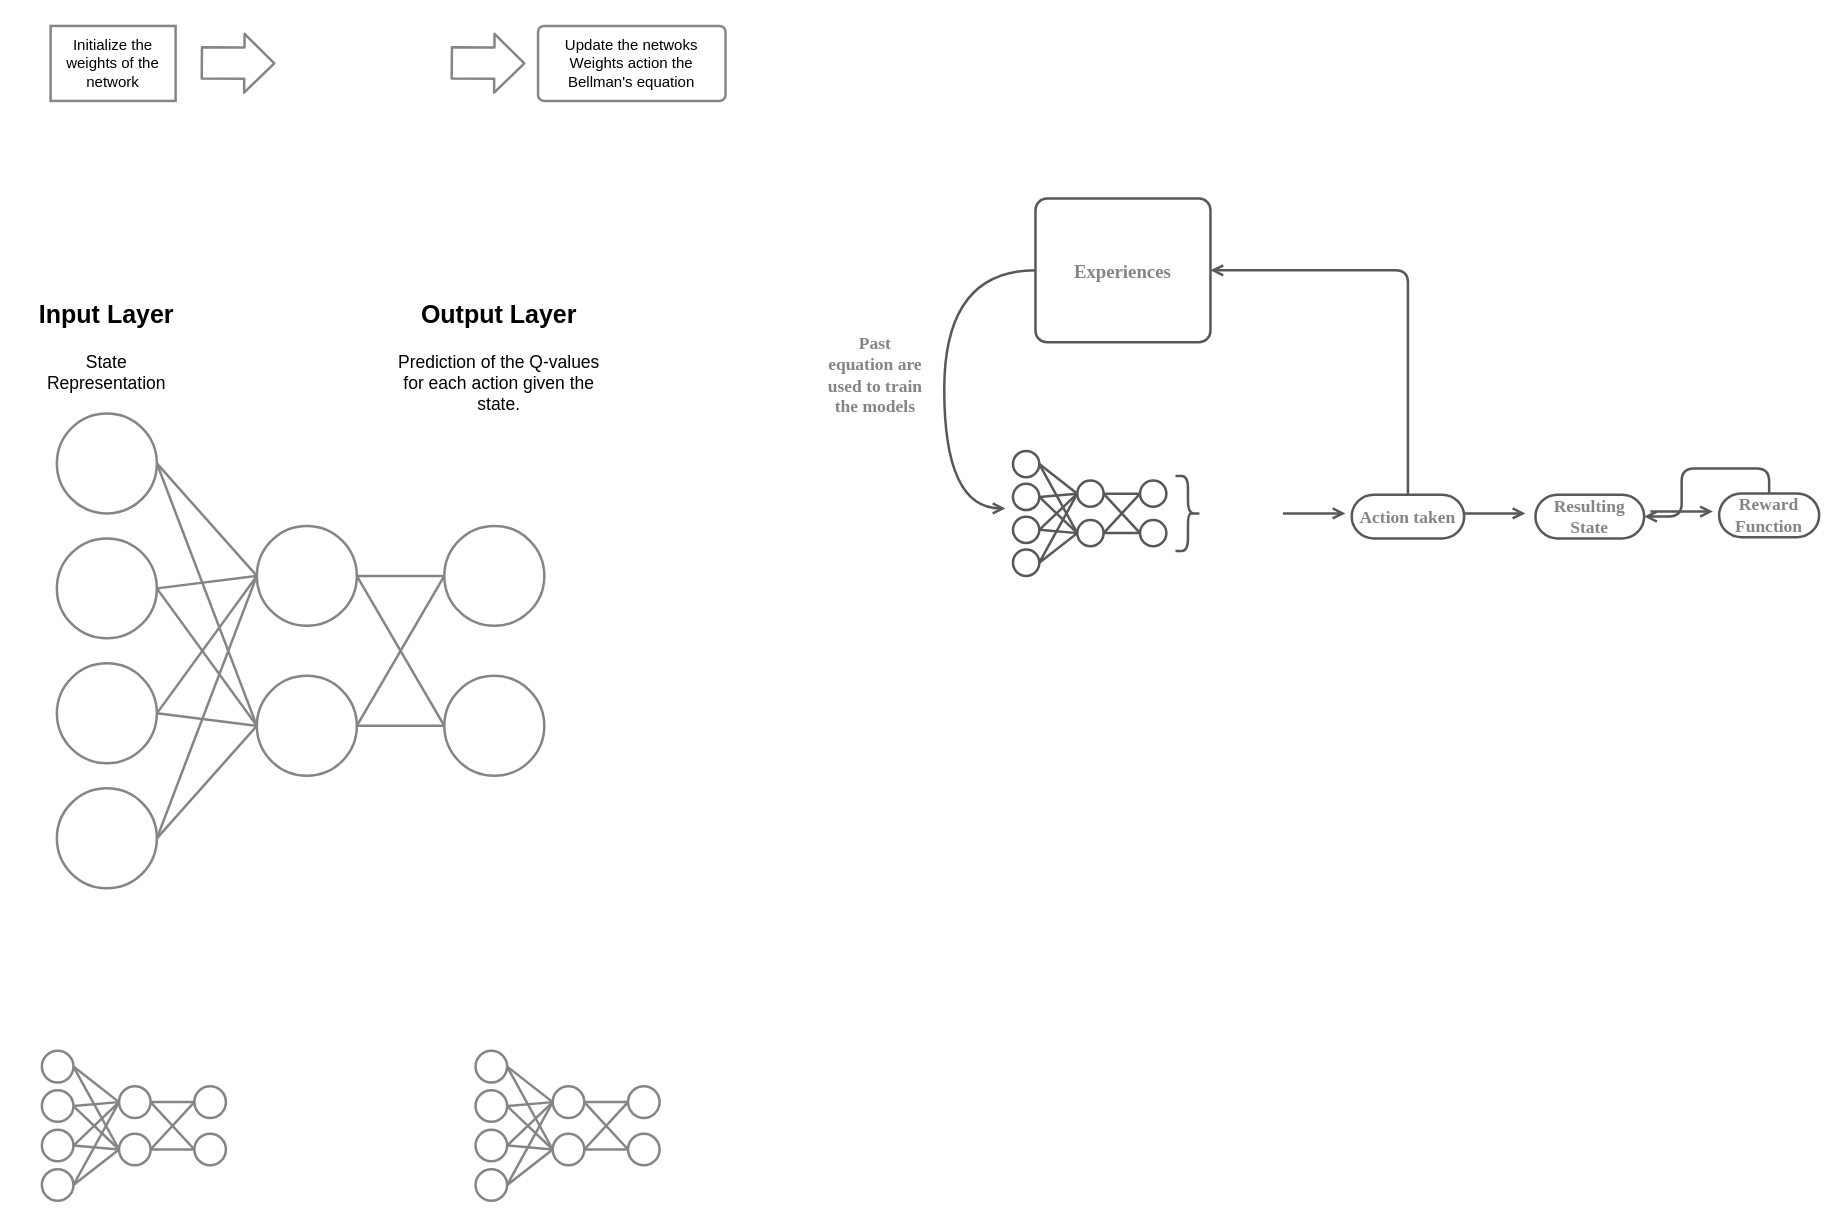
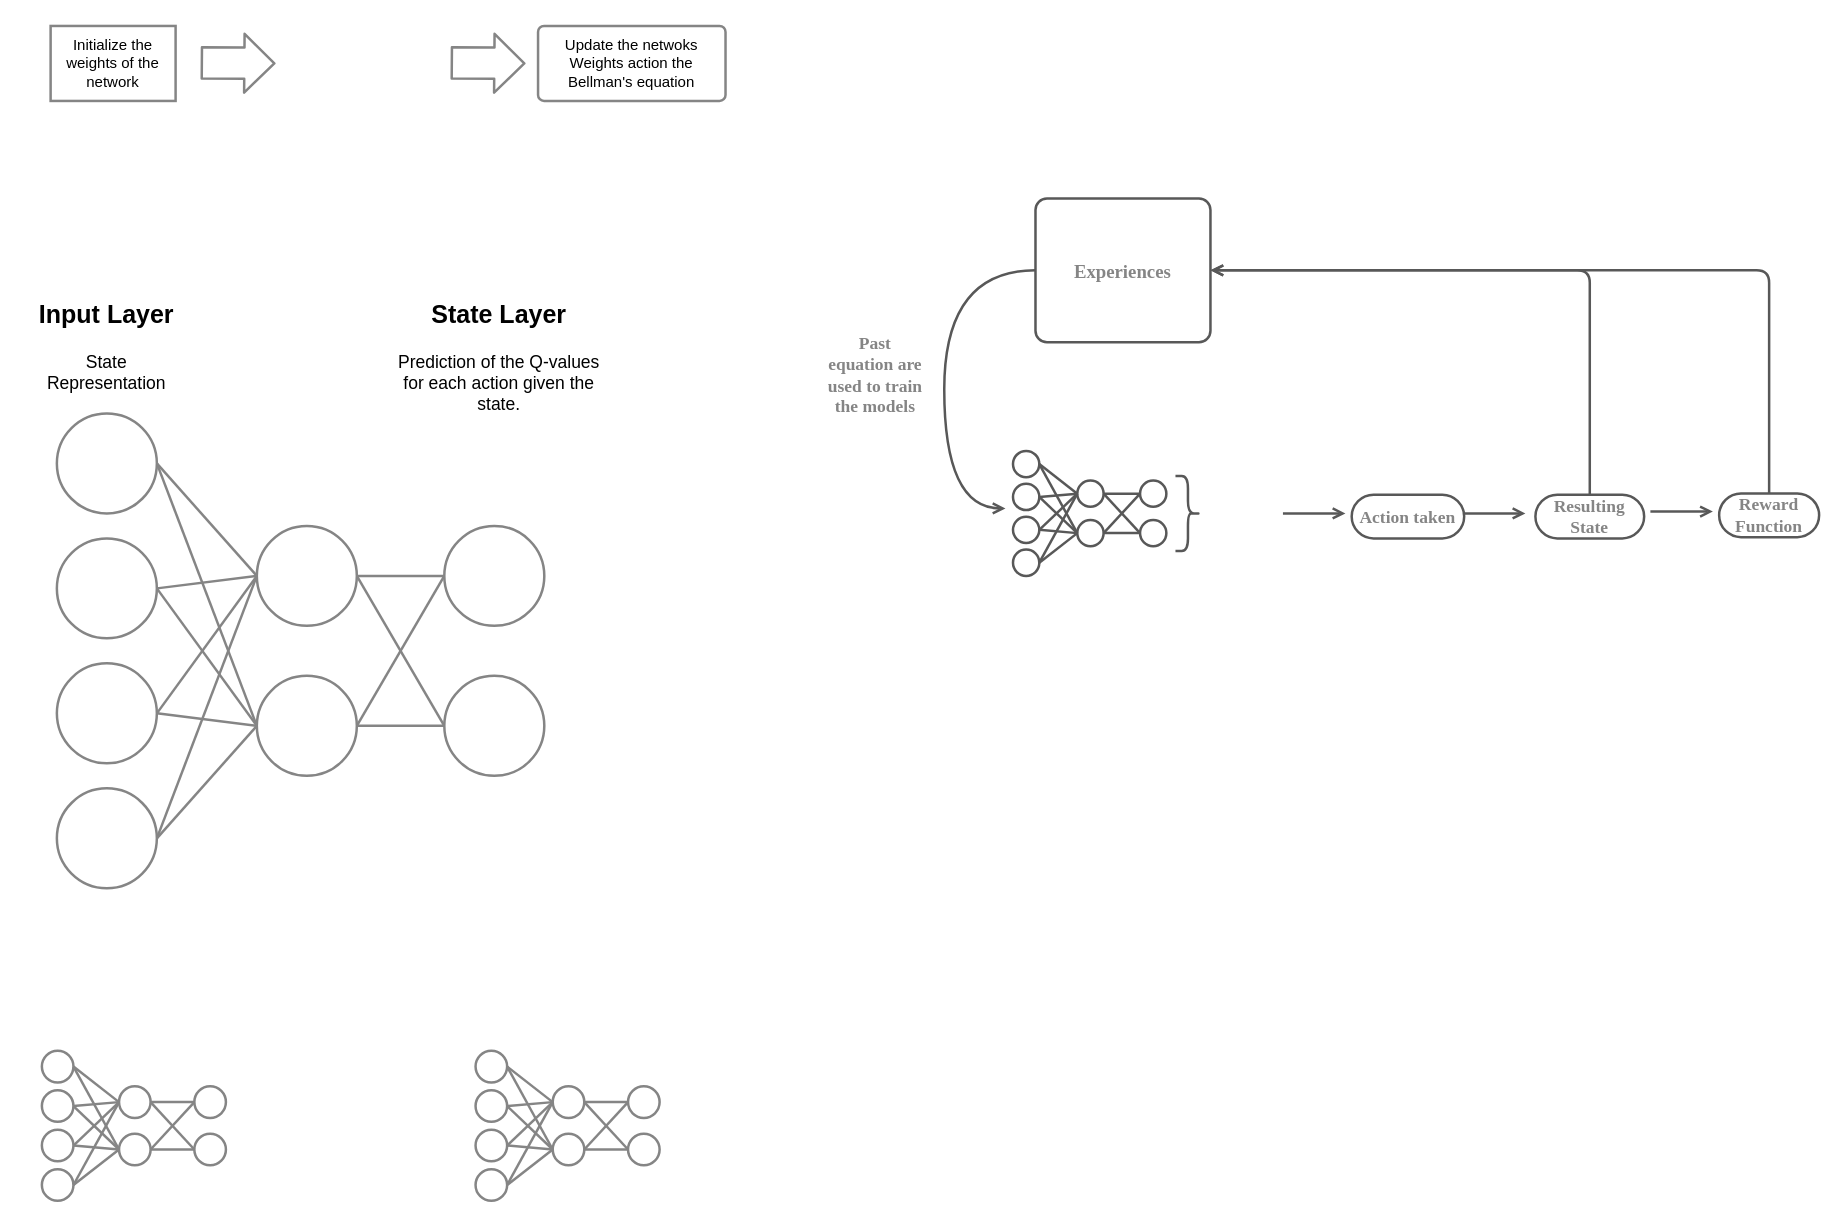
- <mxCell id="27" value="&lt;h1 align=&quot;center&quot;&gt;&lt;font style=&quot;font-size: 20px&quot;&gt;Output Layer&lt;/font&gt;&lt;br&gt;&lt;/h1&gt;&lt;p style=&quot;font-size: 14px&quot; align=&quot;center&quot;&gt;Prediction of the Q-values for each action given the state.&lt;br&gt;&lt;/p&gt;" style="text;html=1;strokeColor=none;fillColor=none;spacing=5;spacingTop=-20;whiteSpace=wrap;overflow=hidden;rounded=0;align=center;" parent="1" vertex="1"><mxGeometry x="309" y="230" width="180" height="100" as="geometry" /></mxCell>
+ <mxCell id="27" value="&lt;h1 align=&quot;center&quot;&gt;&lt;font style=&quot;font-size: 20px&quot;&gt;State Layer&lt;/font&gt;&lt;br&gt;&lt;/h1&gt;&lt;p style=&quot;font-size: 14px&quot; align=&quot;center&quot;&gt;Prediction of the Q-values for each action given the state.&lt;br&gt;&lt;/p&gt;" style="text;html=1;strokeColor=none;fillColor=none;spacing=5;spacingTop=-20;whiteSpace=wrap;overflow=hidden;rounded=0;align=center;" parent="1" vertex="1"><mxGeometry x="309" y="230" width="180" height="100" as="geometry" /></mxCell>
- <mxCell id="92" style="edgeStyle=orthogonalEdgeStyle;rounded=1;orthogonalLoop=1;jettySize=auto;html=1;exitX=0.5;exitY=0;exitDx=0;exitDy=0;entryX=1;entryY=0.5;entryDx=0;entryDy=0;endArrow=open;endFill=0;strokeWidth=2;jumpSize=1;strokeColor=#585858;" parent="1" source="93" target="69" edge="1"><mxGeometry relative="1" as="geometry" /></mxCell>
+ <mxCell id="94" style="edgeStyle=orthogonalEdgeStyle;rounded=1;orthogonalLoop=1;jettySize=auto;html=1;exitX=0.5;exitY=0;exitDx=0;exitDy=0;entryX=1;entryY=0.5;entryDx=0;entryDy=0;endArrow=open;endFill=0;strokeWidth=2;strokeColor=#585858;" parent="1" source="95" target="69" edge="1"><mxGeometry relative="1" as="geometry" /></mxCell>
- <mxCell id="96" style="edgeStyle=orthogonalEdgeStyle;rounded=1;orthogonalLoop=1;jettySize=auto;html=1;exitX=0.5;exitY=0;exitDx=0;exitDy=0;endArrow=open;endFill=0;strokeWidth=2;strokeColor=#585858;" parent="1" source="97" target="95" edge="1"><mxGeometry relative="1" as="geometry" /></mxCell>
+ <mxCell id="96" style="edgeStyle=orthogonalEdgeStyle;rounded=1;orthogonalLoop=1;jettySize=auto;html=1;exitX=0.5;exitY=0;exitDx=0;exitDy=0;entryX=1;entryY=0.5;entryDx=0;entryDy=0;endArrow=open;endFill=0;strokeWidth=2;strokeColor=#585858;" parent="1" source="97" target="69" edge="1"><mxGeometry relative="1" as="geometry" /></mxCell>
